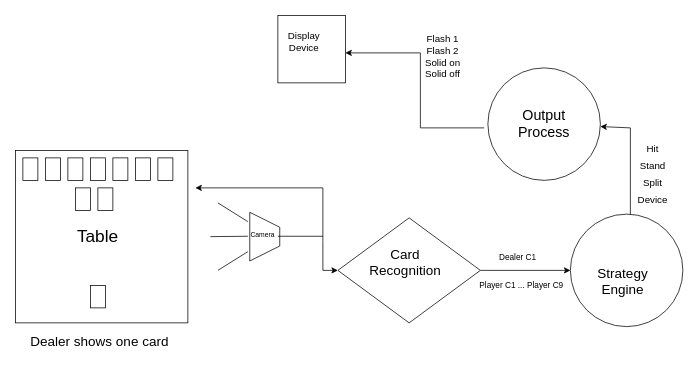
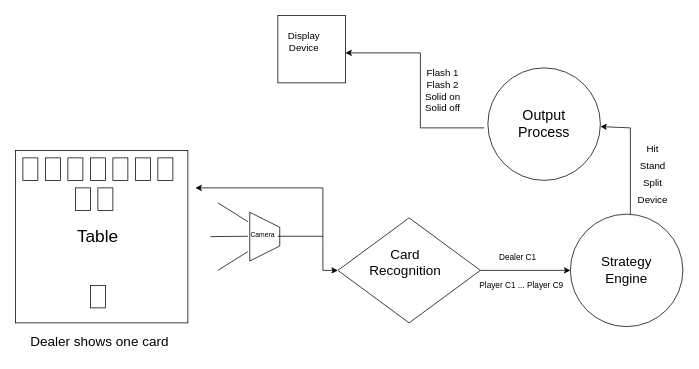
- <mxCell id="36" value="Flash 1&lt;br&gt;Flash 2&lt;br&gt;Solid on&lt;br&gt;Solid off" style="text;html=1;strokeColor=none;fillColor=none;align=center;verticalAlign=middle;whiteSpace=wrap;rounded=0;fontSize=13;" vertex="1" parent="1"><mxGeometry x="560" y="35" width="60" height="80" as="geometry" /></mxCell>
+ <mxCell id="36" value="Flash 1&lt;br&gt;Flash 2&lt;br&gt;Solid on&lt;br&gt;Solid off" style="text;html=1;strokeColor=none;fillColor=none;align=center;verticalAlign=middle;whiteSpace=wrap;rounded=0;fontSize=13;" vertex="1" parent="1"><mxGeometry x="560" y="80" width="60" height="80" as="geometry" /></mxCell>
- <mxCell id="26" value="&lt;font style=&quot;font-size: 18px;&quot;&gt;Strategy Engine&lt;/font&gt;" style="text;html=1;strokeColor=none;fillColor=none;align=center;verticalAlign=middle;whiteSpace=wrap;rounded=0;fontSize=9;" vertex="1" parent="1"><mxGeometry x="800" y="360" width="60" height="30" as="geometry" /></mxCell>
+ <mxCell id="26" value="&lt;font style=&quot;font-size: 18px;&quot;&gt;Strategy Engine&lt;/font&gt;" style="text;html=1;strokeColor=none;fillColor=none;align=center;verticalAlign=middle;whiteSpace=wrap;rounded=0;fontSize=9;" vertex="1" parent="1"><mxGeometry x="805" y="345" width="60" height="30" as="geometry" /></mxCell>
